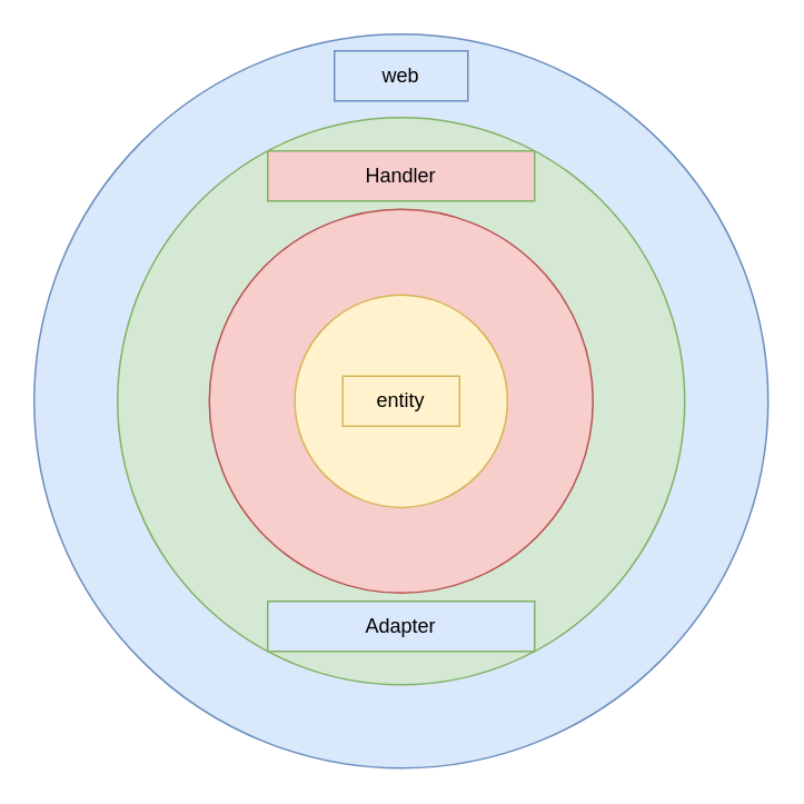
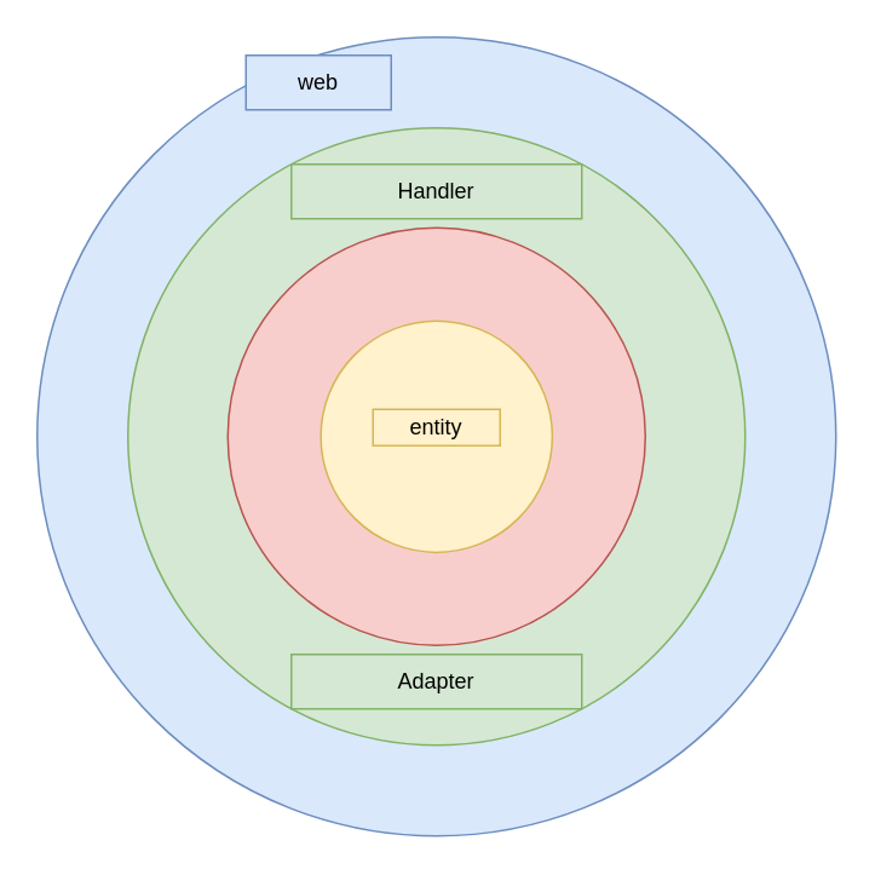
- <mxCell id="7" value="web" style="rounded=0;whiteSpace=wrap;html=1;fillColor=#dae8fc;strokeColor=#6c8ebf;" vertex="1" parent="1"><mxGeometry x="200" y="30" width="80" height="30" as="geometry" /></mxCell>
+ <mxCell id="7" value="web" style="rounded=0;whiteSpace=wrap;html=1;fillColor=#dae8fc;strokeColor=#6c8ebf;" vertex="1" parent="1"><mxGeometry x="135" y="30" width="80" height="30" as="geometry" /></mxCell>
- <mxCell id="6" value="Handler" style="rounded=0;whiteSpace=wrap;html=1;fillColor=#f8cecc;strokeColor=#82b366;" vertex="1" parent="1"><mxGeometry x="160" y="90" width="160" height="30" as="geometry" /></mxCell>
+ <mxCell id="6" value="Handler" style="rounded=0;whiteSpace=wrap;html=1;fillColor=#d5e8d4;strokeColor=#82b366;" vertex="1" parent="1"><mxGeometry x="160" y="90" width="160" height="30" as="geometry" /></mxCell>
- <mxCell id="8" value="entity" style="rounded=0;whiteSpace=wrap;html=1;fillColor=#fff2cc;strokeColor=#d6b656;" vertex="1" parent="1"><mxGeometry x="205" y="225" width="70" height="30" as="geometry" /></mxCell>
+ <mxCell id="8" value="entity" style="rounded=0;whiteSpace=wrap;html=1;fillColor=#fff2cc;strokeColor=#d6b656;" vertex="1" parent="1"><mxGeometry x="205" y="225" width="70" height="20" as="geometry" /></mxCell>
- <mxCell id="9" value="Adapter" style="rounded=0;whiteSpace=wrap;html=1;fillColor=#dae8fc;strokeColor=#82b366;" vertex="1" parent="1"><mxGeometry x="160" y="360" width="160" height="30" as="geometry" /></mxCell>
+ <mxCell id="9" value="Adapter" style="rounded=0;whiteSpace=wrap;html=1;fillColor=#d5e8d4;strokeColor=#82b366;" vertex="1" parent="1"><mxGeometry x="160" y="360" width="160" height="30" as="geometry" /></mxCell>
